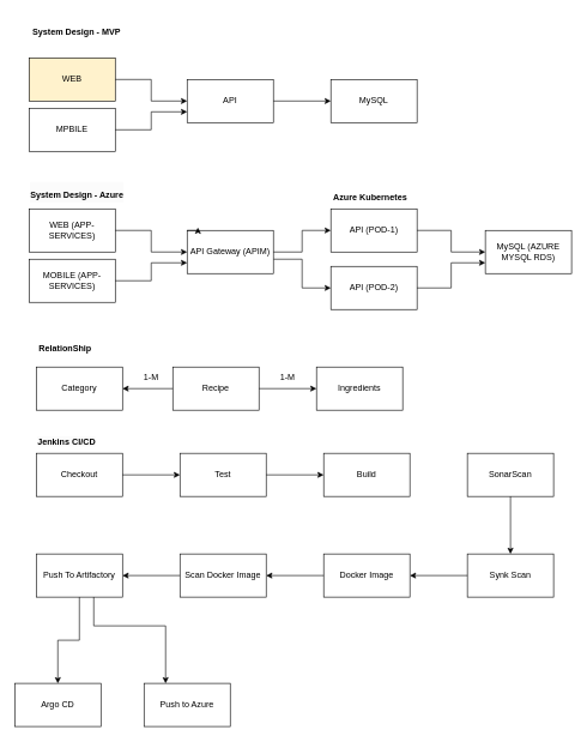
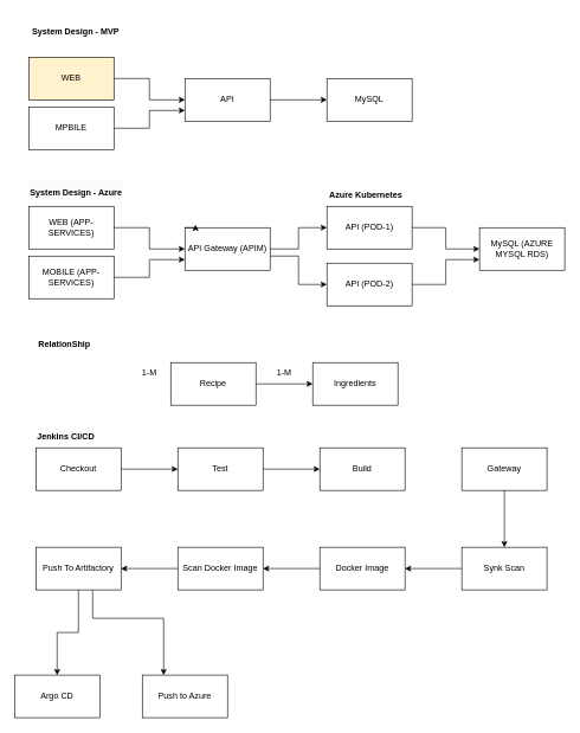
- <mxCell id="34" value="Category" style="whiteSpace=wrap;html=1;rounded=0;" vertex="1" parent="29"><mxGeometry width="120" height="60" as="geometry" /></mxCell>
- <mxCell id="35" value="" style="edgeStyle=orthogonalEdgeStyle;rounded=0;orthogonalLoop=1;jettySize=auto;html=1;" edge="1" parent="29" source="30" target="34"><mxGeometry relative="1" as="geometry" /></mxCell>
- <mxCell id="45" value="SonarScan" style="rounded=0;whiteSpace=wrap;html=1;" vertex="1" parent="39"><mxGeometry x="600" width="120" height="60" as="geometry" /></mxCell>
+ <mxCell id="45" value="Gateway" style="rounded=0;whiteSpace=wrap;html=1;" vertex="1" parent="39"><mxGeometry x="600" width="120" height="60" as="geometry" /></mxCell>
